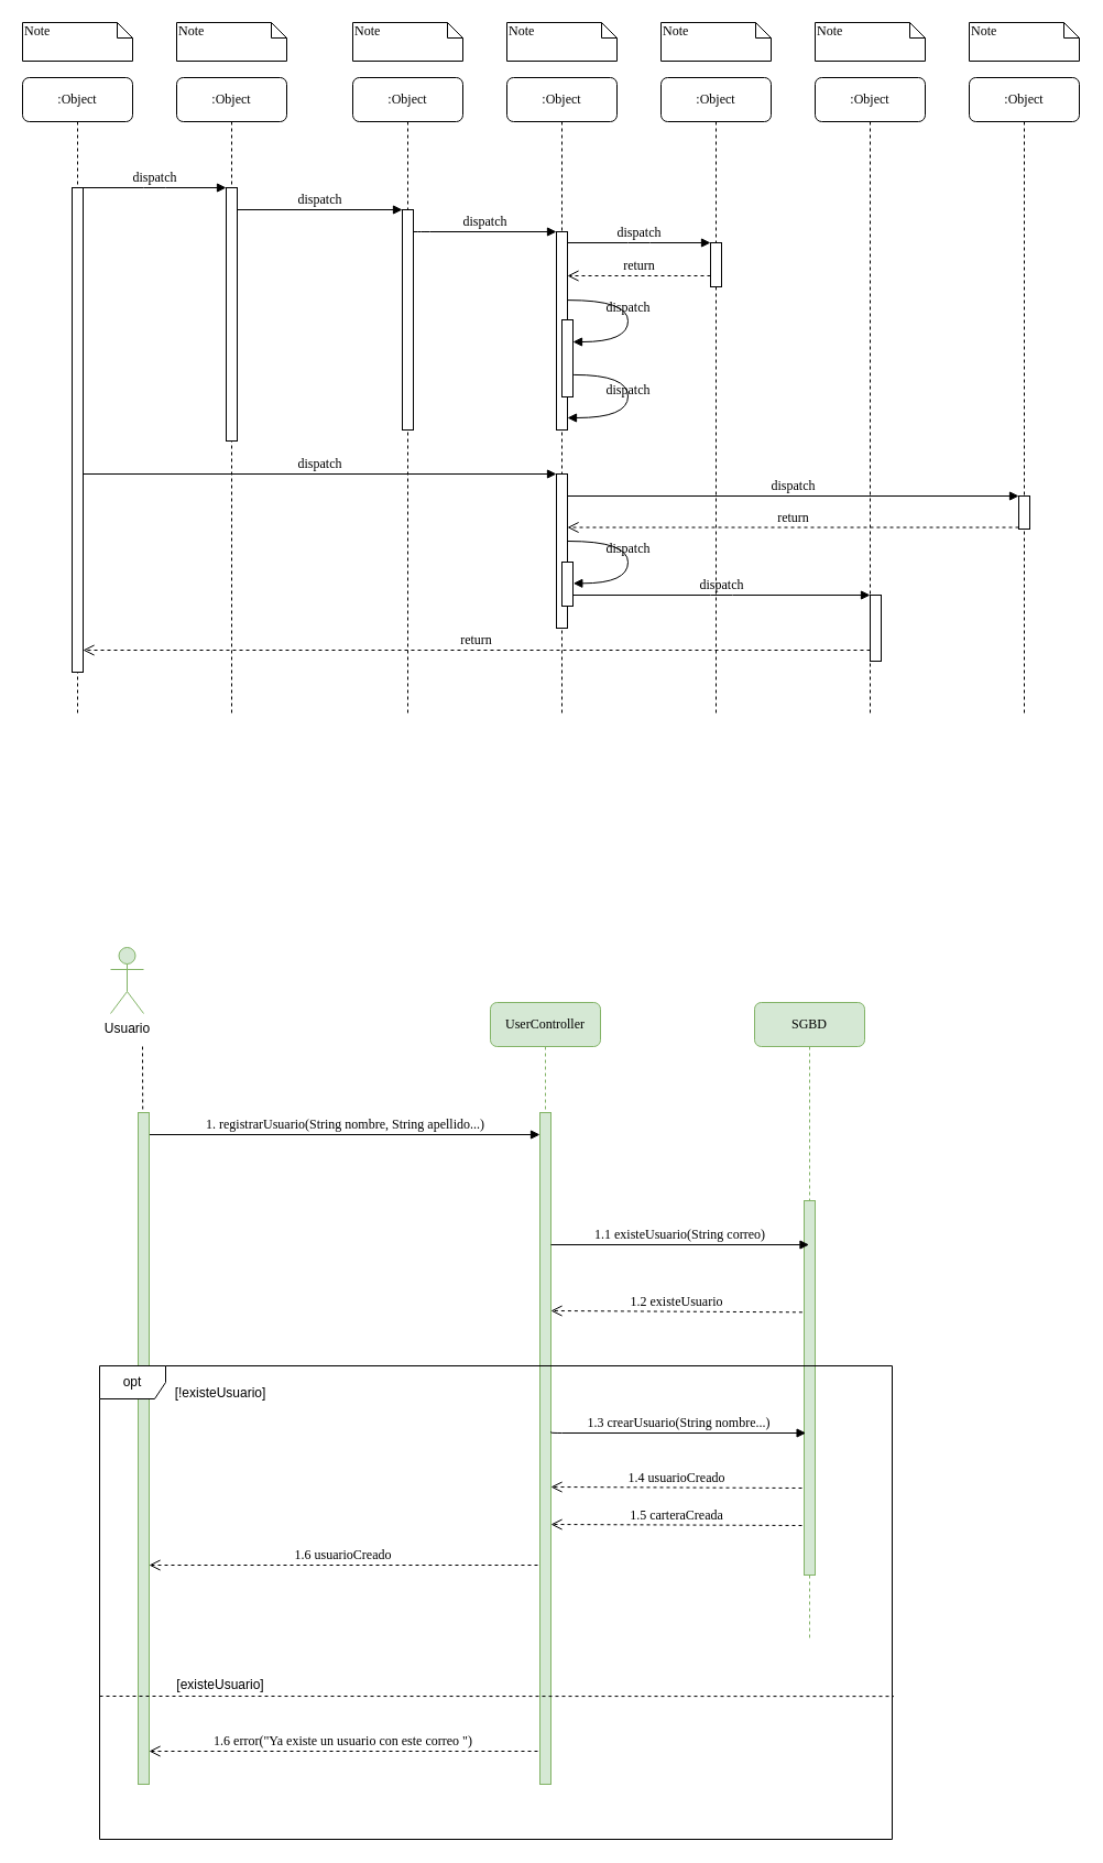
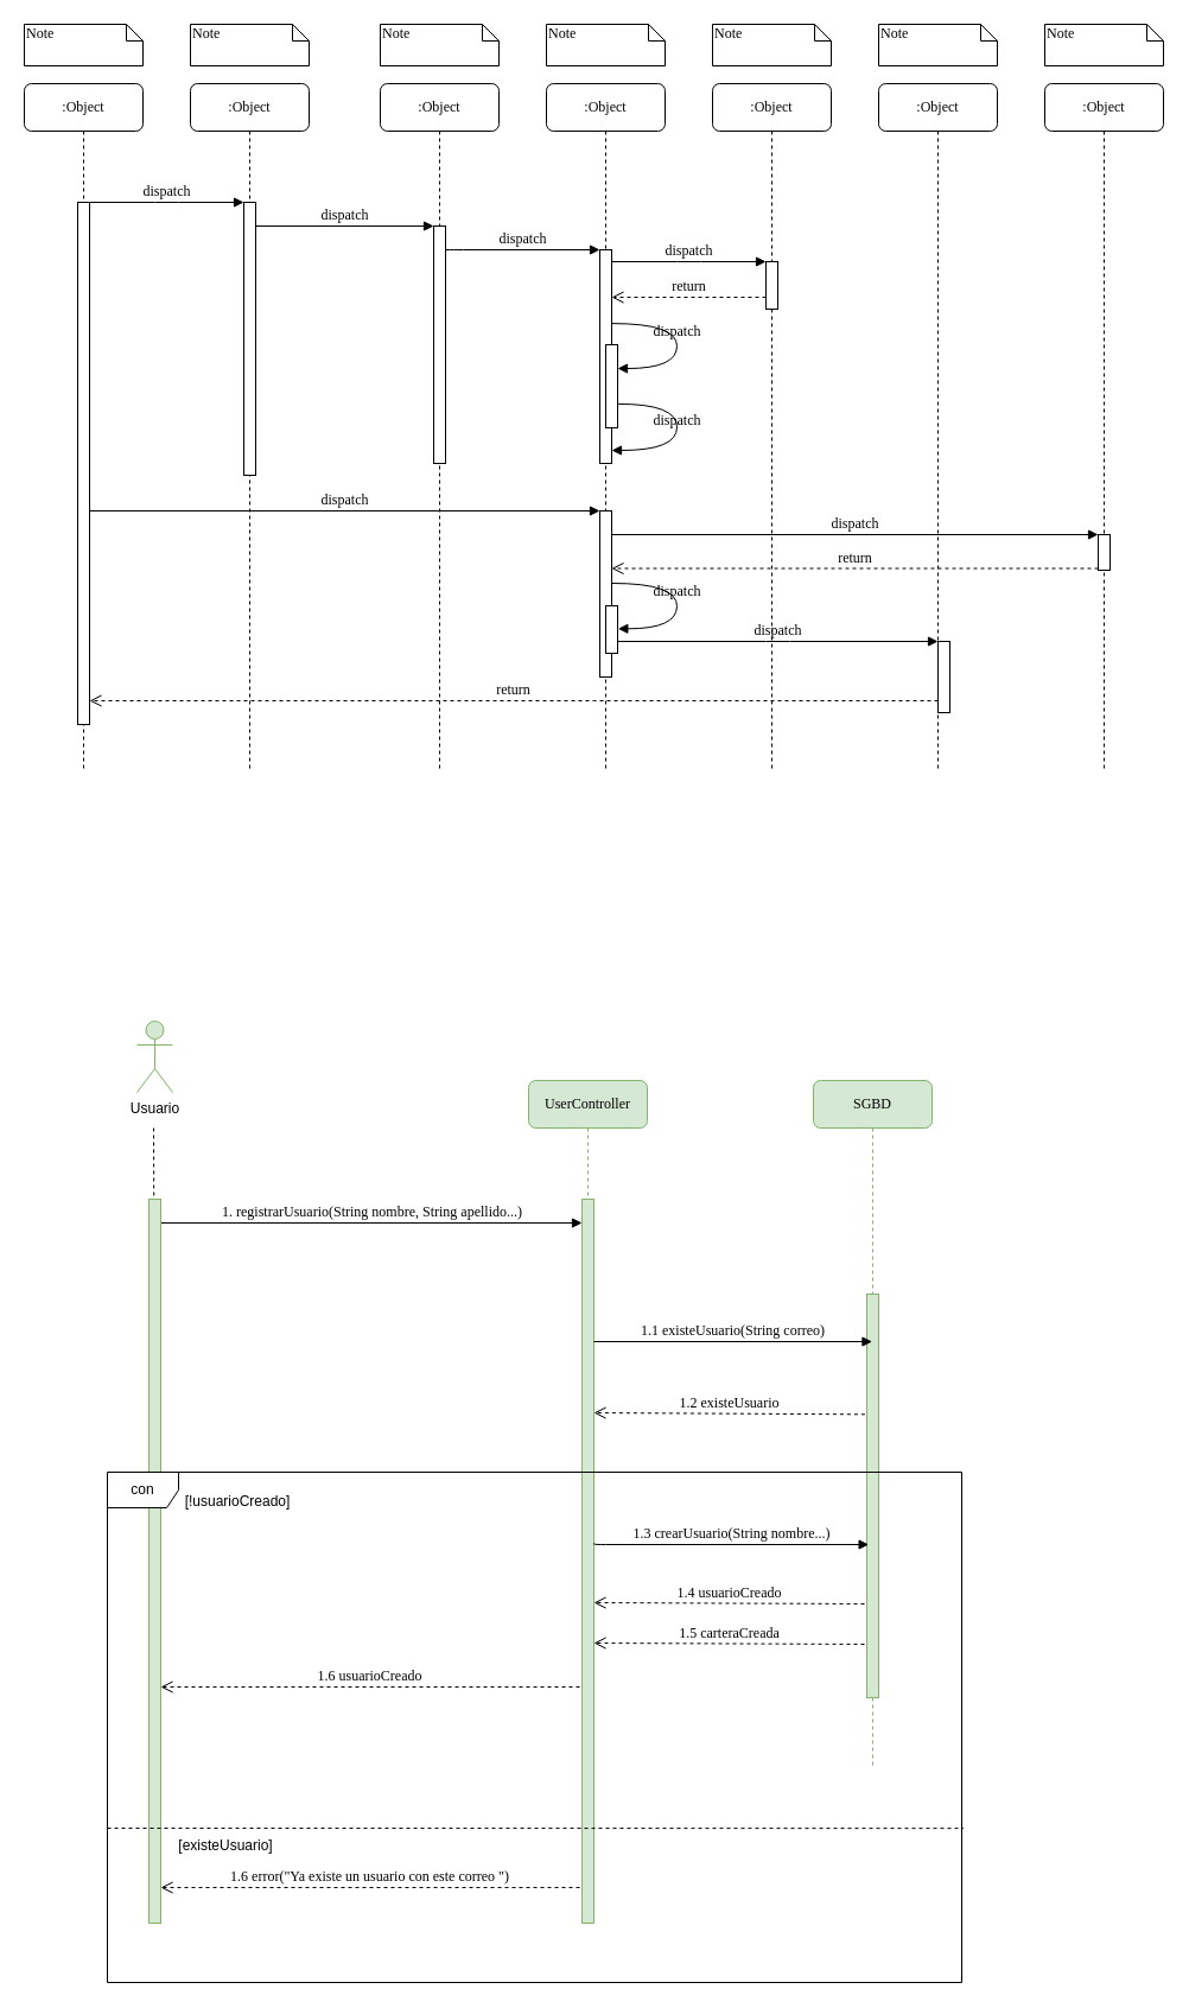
- <mxCell id="43" value="Usuario" style="shape=umlActor;verticalLabelPosition=bottom;verticalAlign=top;html=1;outlineConnect=0;fillColor=#d5e8d4;strokeColor=#82b366;" parent="1" vertex="1"><mxGeometry x="100" y="860" width="30" height="60" as="geometry" /></mxCell>
+ <mxCell id="43" value="Usuario" style="shape=umlActor;verticalLabelPosition=bottom;verticalAlign=top;html=1;outlineConnect=0;fillColor=#d5e8d4;strokeColor=#82b366;" parent="1" vertex="1"><mxGeometry x="115" y="860" width="30" height="60" as="geometry" /></mxCell>
- <mxCell id="49" value="opt" style="shape=umlFrame;whiteSpace=wrap;html=1;pointerEvents=0;" parent="1" vertex="1"><mxGeometry x="90" y="1240" width="720" height="430" as="geometry" /></mxCell>
+ <mxCell id="49" value="con" style="shape=umlFrame;whiteSpace=wrap;html=1;pointerEvents=0;" parent="1" vertex="1"><mxGeometry x="90" y="1240" width="720" height="430" as="geometry" /></mxCell>
- <mxCell id="50" value="[!existeUsuario]" style="text;html=1;align=center;verticalAlign=middle;whiteSpace=wrap;rounded=0;" parent="1" vertex="1"><mxGeometry x="170" y="1250" width="60" height="30" as="geometry" /></mxCell>
+ <mxCell id="50" value="[!usuarioCreado]" style="text;html=1;align=center;verticalAlign=middle;whiteSpace=wrap;rounded=0;" parent="1" vertex="1"><mxGeometry x="170" y="1250" width="60" height="30" as="geometry" /></mxCell>
- <mxCell id="56" value="[existeUsuario]" style="text;html=1;align=center;verticalAlign=middle;whiteSpace=wrap;rounded=0;" parent="1" vertex="1"><mxGeometry x="170" y="1515" width="60" height="30" as="geometry" /></mxCell>
+ <mxCell id="56" value="[existeUsuario]" style="text;html=1;align=center;verticalAlign=middle;whiteSpace=wrap;rounded=0;" parent="1" vertex="1"><mxGeometry x="160" y="1540" width="60" height="30" as="geometry" /></mxCell>
